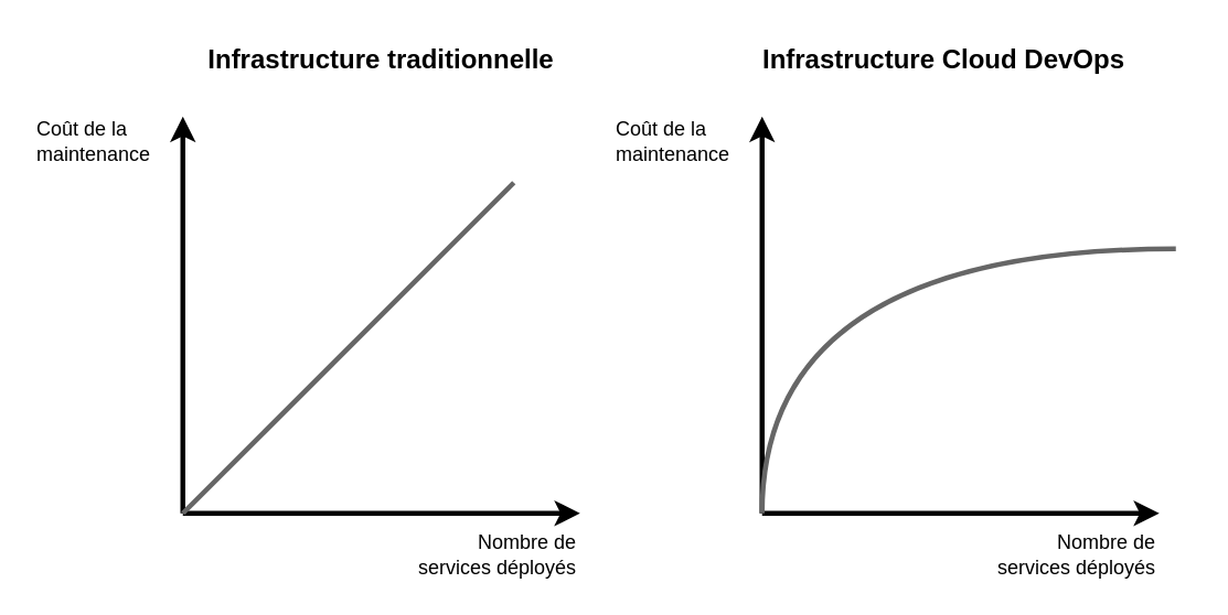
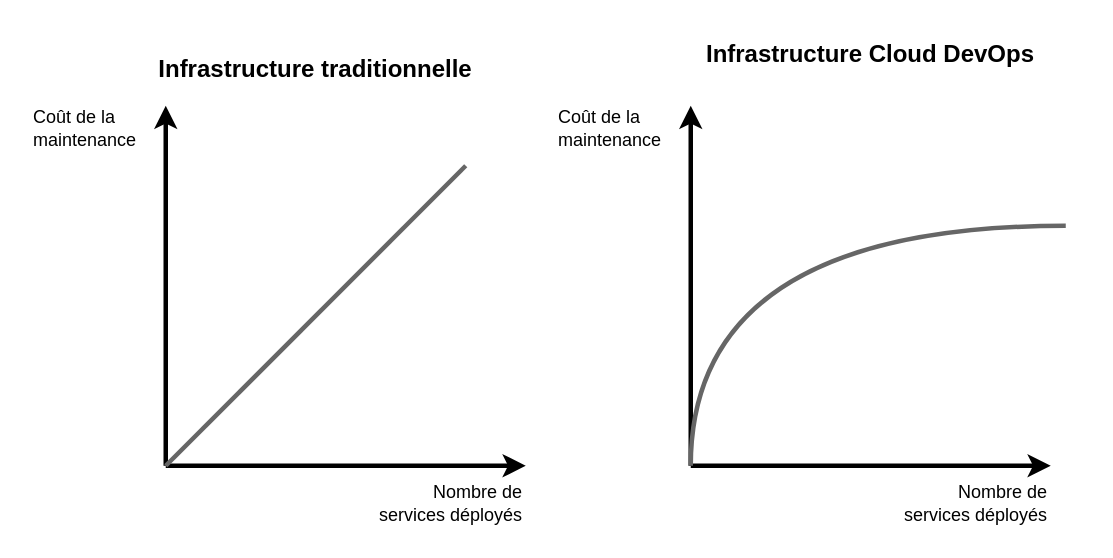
- <mxCell id="7" value="Infrastructure traditionnelle" style="text;html=1;strokeColor=none;fillColor=none;align=center;verticalAlign=middle;whiteSpace=wrap;rounded=0;fontSize=16;fontStyle=1" vertex="1" parent="1"><mxGeometry x="90" y="20" width="280" height="30" as="geometry" /></mxCell>
+ <mxCell id="7" value="Infrastructure traditionnelle" style="text;html=1;strokeColor=none;fillColor=none;align=center;verticalAlign=middle;whiteSpace=wrap;rounded=0;fontSize=16;fontStyle=1" vertex="1" parent="1"><mxGeometry x="70" y="30" width="280" height="30" as="geometry" /></mxCell>
- <mxCell id="13" value="Infrastructure Cloud DevOps" style="text;html=1;strokeColor=none;fillColor=none;align=center;verticalAlign=middle;whiteSpace=wrap;rounded=0;fontSize=16;fontStyle=1" vertex="1" parent="1"><mxGeometry x="430" y="20" width="280" height="30" as="geometry" /></mxCell>
+ <mxCell id="13" value="Infrastructure Cloud DevOps" style="text;html=1;strokeColor=none;fillColor=none;align=center;verticalAlign=middle;whiteSpace=wrap;rounded=0;fontSize=16;fontStyle=1" vertex="1" parent="1"><mxGeometry x="440" y="20" width="280" height="30" as="geometry" /></mxCell>
